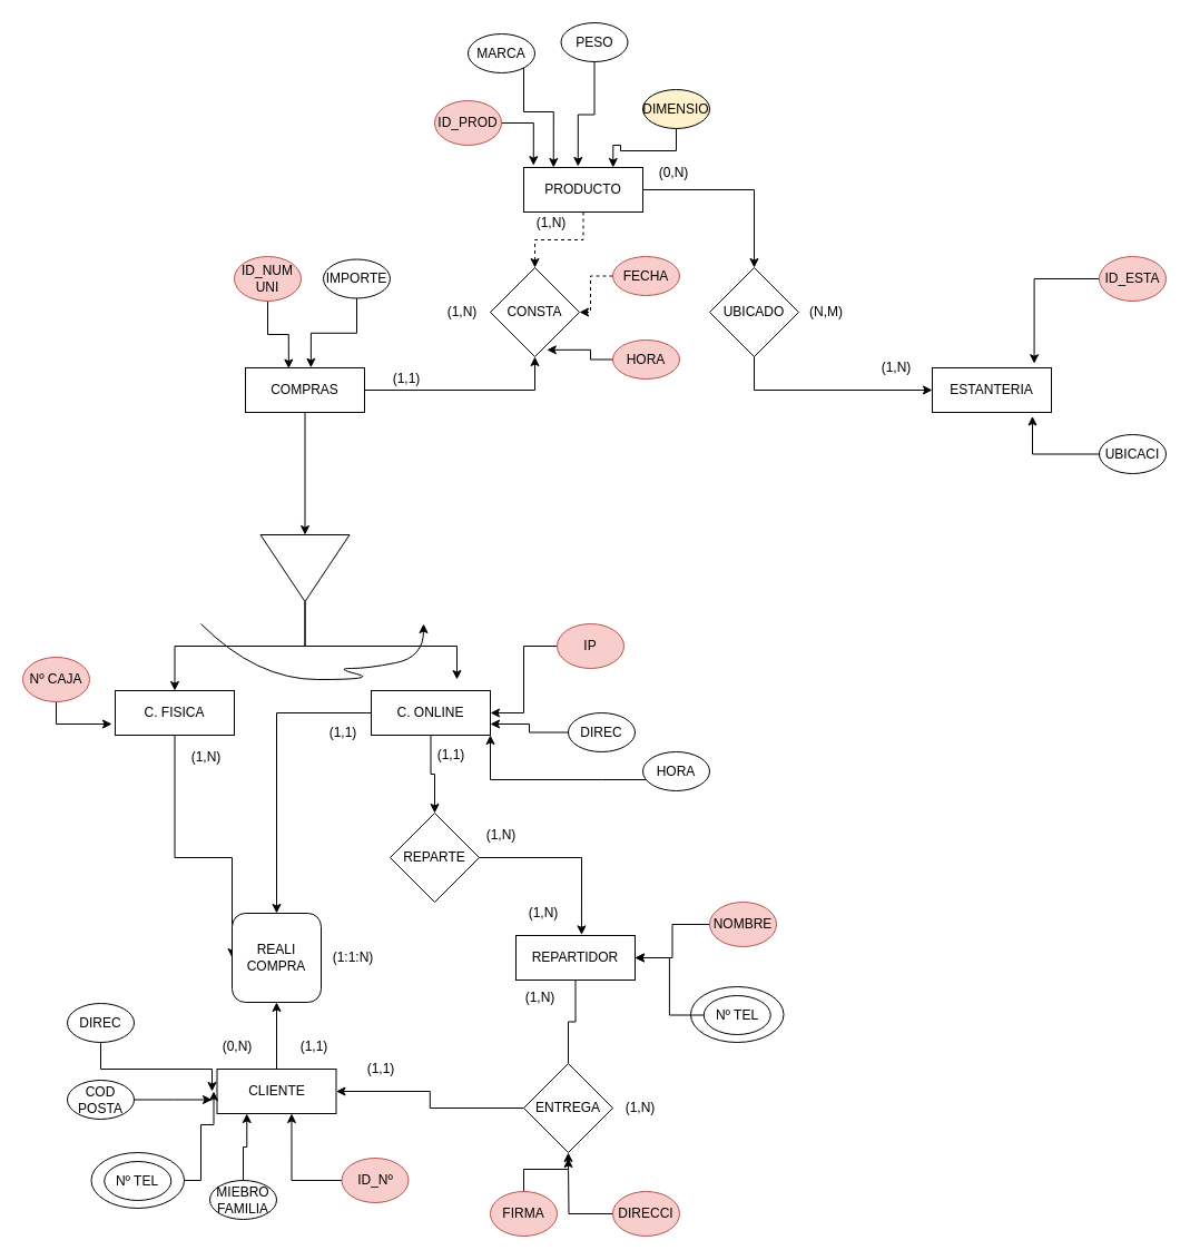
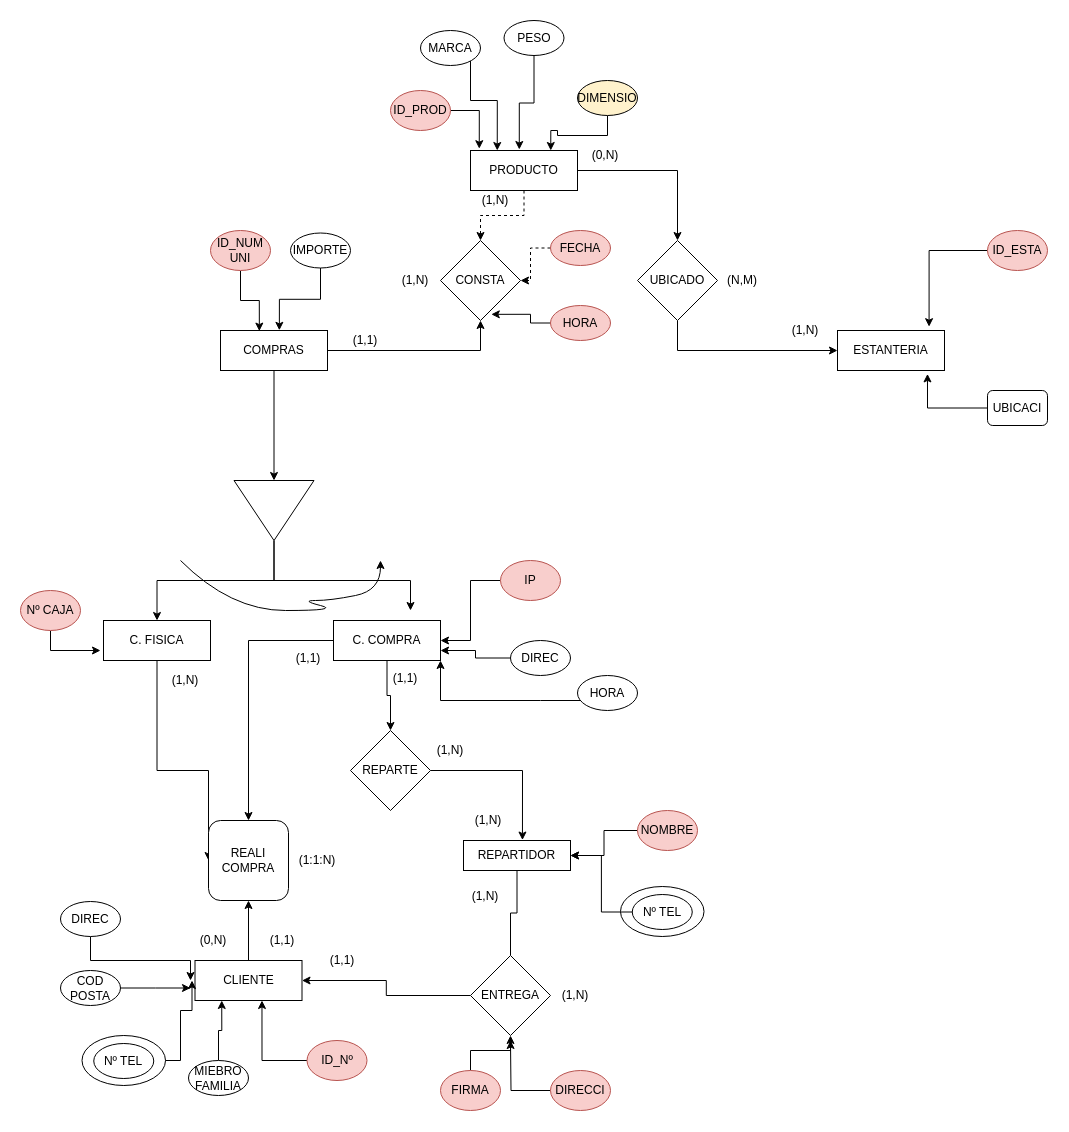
- <mxCell id="17" value="UBICACI" style="ellipse;whiteSpace=wrap;html=1;" vertex="1" parent="1"><mxGeometry x="987" y="390" width="60" height="35" as="geometry" /></mxCell>
+ <mxCell id="17" value="UBICACI" style="whiteSpace=wrap;html=1;rounded=1;" vertex="1" parent="1"><mxGeometry x="987" y="390" width="60" height="35" as="geometry" /></mxCell>
- <mxCell id="45" value="C. ONLINE" style="rounded=0;whiteSpace=wrap;html=1;" vertex="1" parent="1"><mxGeometry x="333" y="620" width="107" height="40" as="geometry" /></mxCell>
+ <mxCell id="45" value="C. COMPRA" style="rounded=0;whiteSpace=wrap;html=1;" vertex="1" parent="1"><mxGeometry x="333" y="620" width="107" height="40" as="geometry" /></mxCell>
- <mxCell id="76" value="REPARTIDOR" style="rounded=0;whiteSpace=wrap;html=1;" vertex="1" parent="1"><mxGeometry x="463" y="840" width="107" height="40" as="geometry" /></mxCell>
+ <mxCell id="76" value="REPARTIDOR" style="rounded=0;whiteSpace=wrap;html=1;" vertex="1" parent="1"><mxGeometry x="463" y="840" width="107" height="30" as="geometry" /></mxCell>
